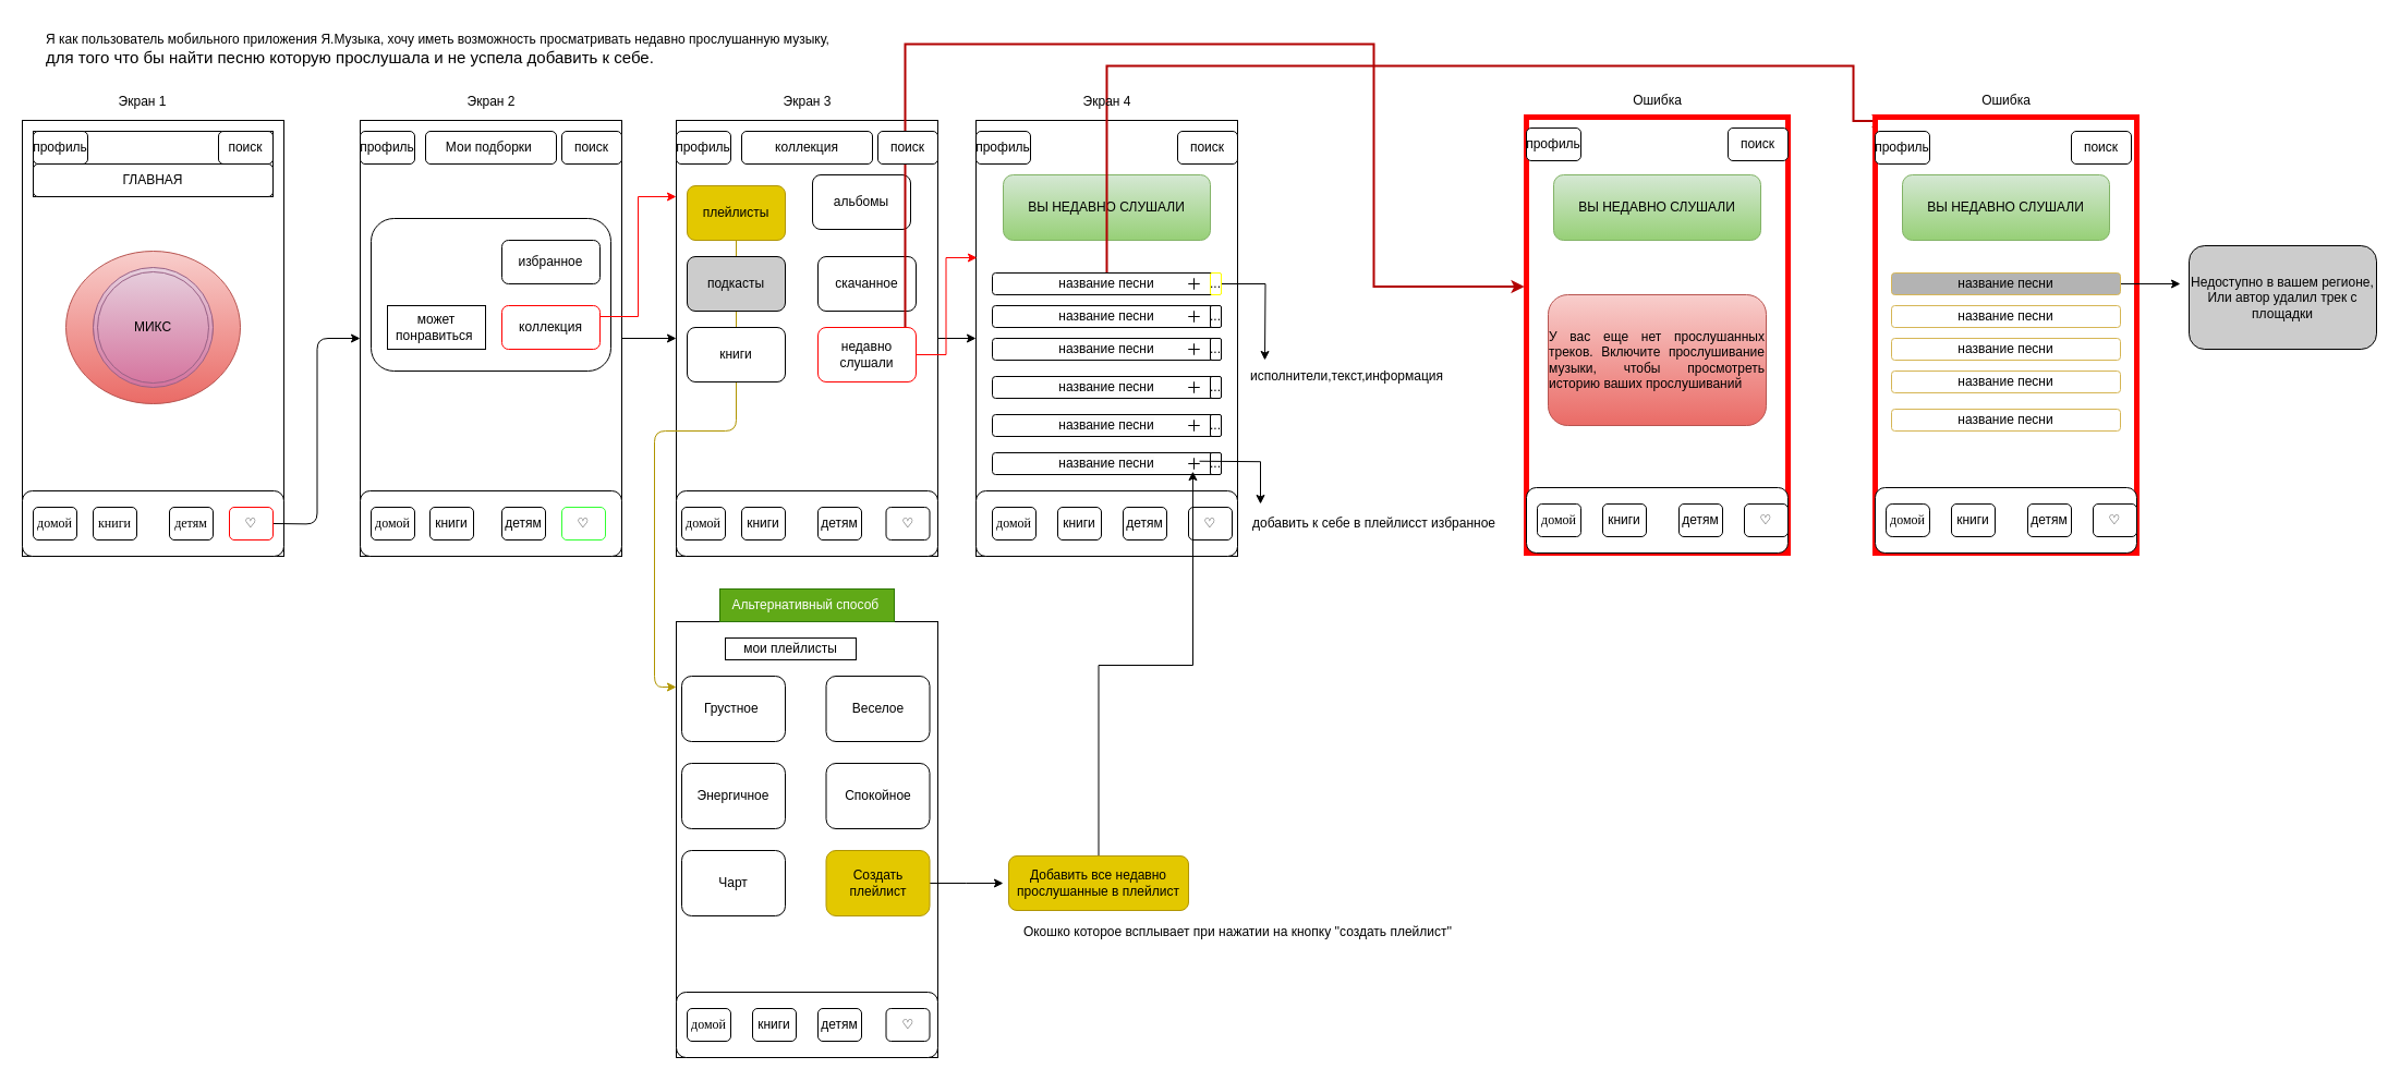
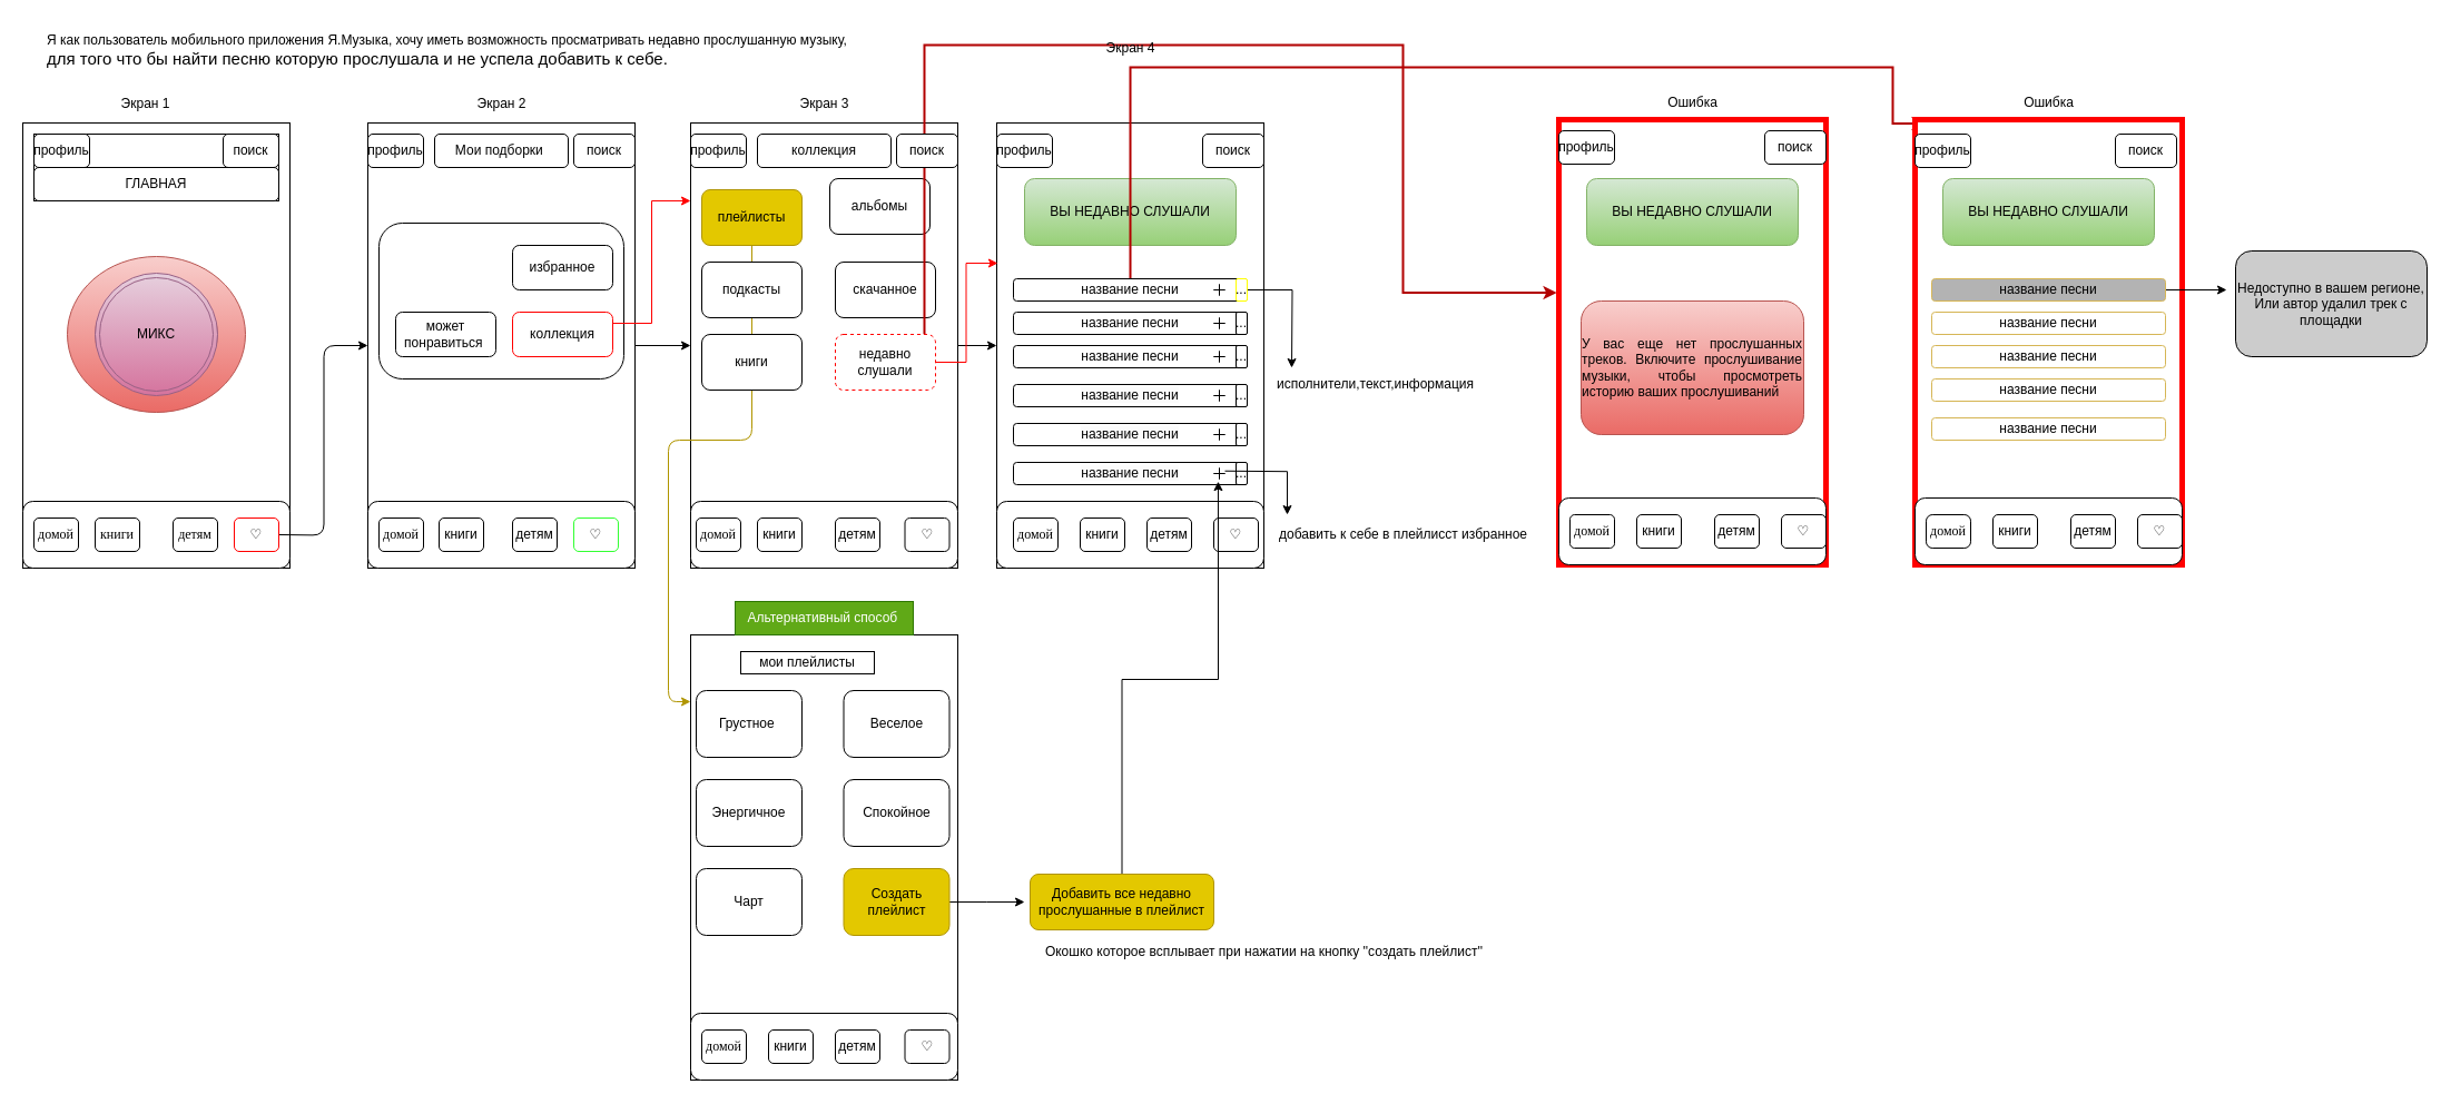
- <mxCell id="86" value="&lt;font style=&quot;vertical-align: inherit;&quot;&gt;&lt;font style=&quot;vertical-align: inherit;&quot;&gt;Экран 4&lt;/font&gt;&lt;/font&gt;" style="text;html=1;align=center;verticalAlign=middle;resizable=0;points=[];autosize=1;strokeColor=none;fillColor=none;" parent="1" vertex="1"><mxGeometry x="980" y="78" width="70" height="30" as="geometry" /></mxCell>
+ <mxCell id="86" value="&lt;font style=&quot;vertical-align: inherit;&quot;&gt;&lt;font style=&quot;vertical-align: inherit;&quot;&gt;Экран 4&lt;/font&gt;&lt;/font&gt;" style="text;html=1;align=center;verticalAlign=middle;resizable=0;points=[];autosize=1;strokeColor=none;fillColor=none;" parent="1" vertex="1"><mxGeometry x="980" y="28" width="70" height="30" as="geometry" /></mxCell>
- <mxCell id="63" value="подкасты" style="rounded=1;whiteSpace=wrap;html=1;fillColor=#cccccc;" parent="1" vertex="1"><mxGeometry x="630" y="235" width="90" height="50" as="geometry" /></mxCell>
+ <mxCell id="63" value="подкасты" style="rounded=1;whiteSpace=wrap;html=1;" parent="1" vertex="1"><mxGeometry x="630" y="235" width="90" height="50" as="geometry" /></mxCell>
- <mxCell id="17" value="может понравиться&amp;nbsp;" style="whiteSpace=wrap;html=1;rounded=0;" parent="1" vertex="1"><mxGeometry x="355" y="280" width="90" height="40" as="geometry" /></mxCell>
+ <mxCell id="17" value="может понравиться&amp;nbsp;" style="rounded=1;whiteSpace=wrap;html=1;" parent="1" vertex="1"><mxGeometry x="355" y="280" width="90" height="40" as="geometry" /></mxCell>
- <mxCell id="68" value="недавно&lt;div&gt;слушали&lt;/div&gt;" style="rounded=1;whiteSpace=wrap;html=1;strokeColor=#FF0000;" parent="1" vertex="1"><mxGeometry x="750" y="300" width="90" height="50" as="geometry" /></mxCell>
+ <mxCell id="68" value="недавно&lt;div&gt;слушали&lt;/div&gt;" style="rounded=1;whiteSpace=wrap;html=1;strokeColor=#FF0000;dashed=1;" parent="1" vertex="1"><mxGeometry x="750" y="300" width="90" height="50" as="geometry" /></mxCell>
